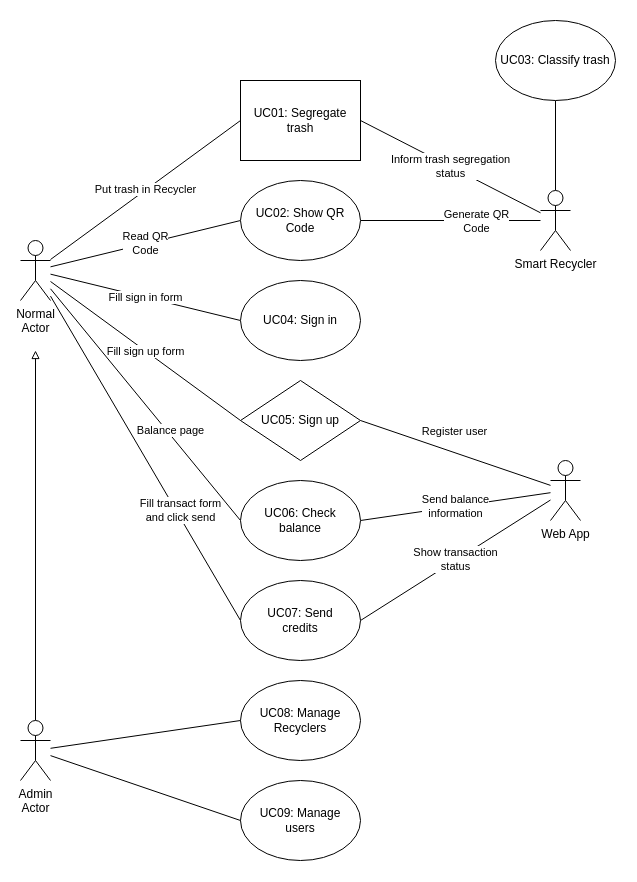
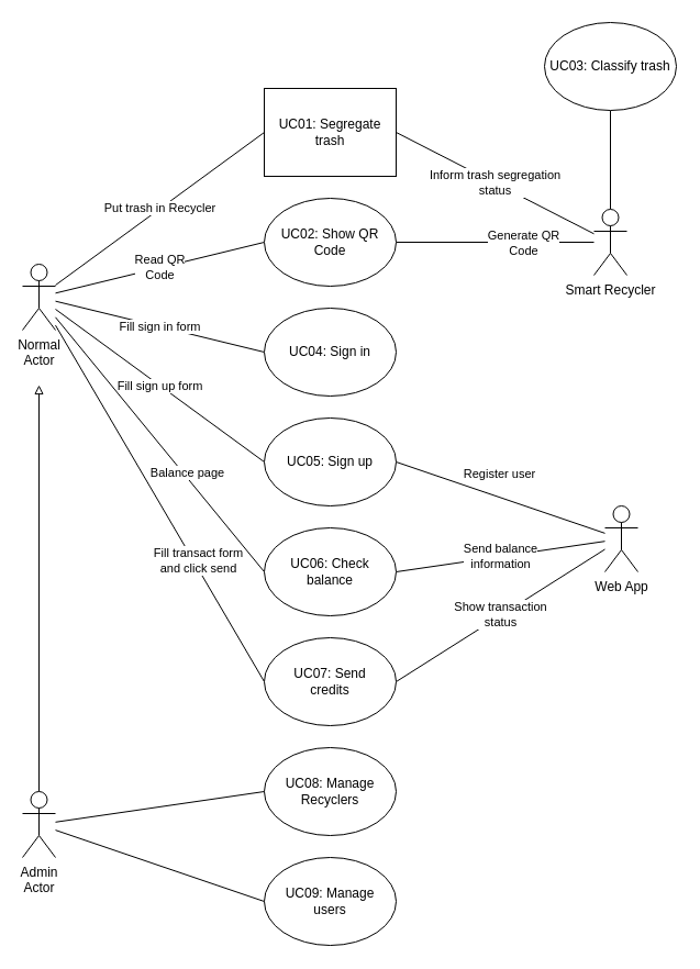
- <mxCell id="18" value="UC05: Sign&amp;nbsp;up" style="rhombus;whiteSpace=wrap;html=1;" vertex="1" parent="1"><mxGeometry x="240" y="380" width="120" height="80" as="geometry" /></mxCell>
+ <mxCell id="18" value="UC05: Sign&amp;nbsp;up" style="ellipse;whiteSpace=wrap;html=1;" vertex="1" parent="1"><mxGeometry x="240" y="380" width="120" height="80" as="geometry" /></mxCell>
